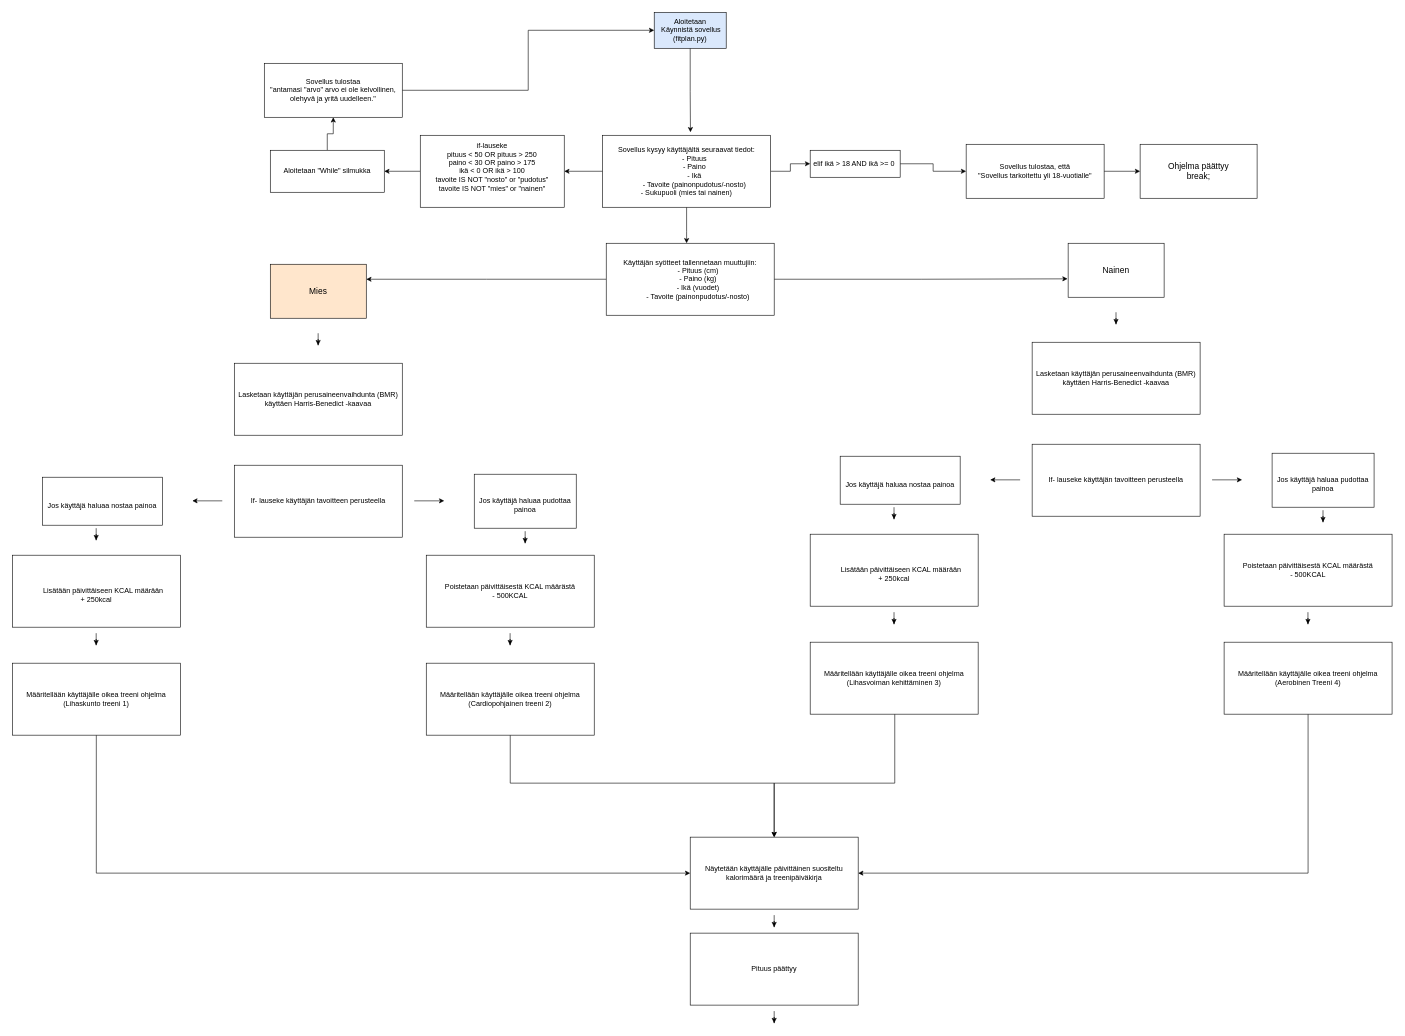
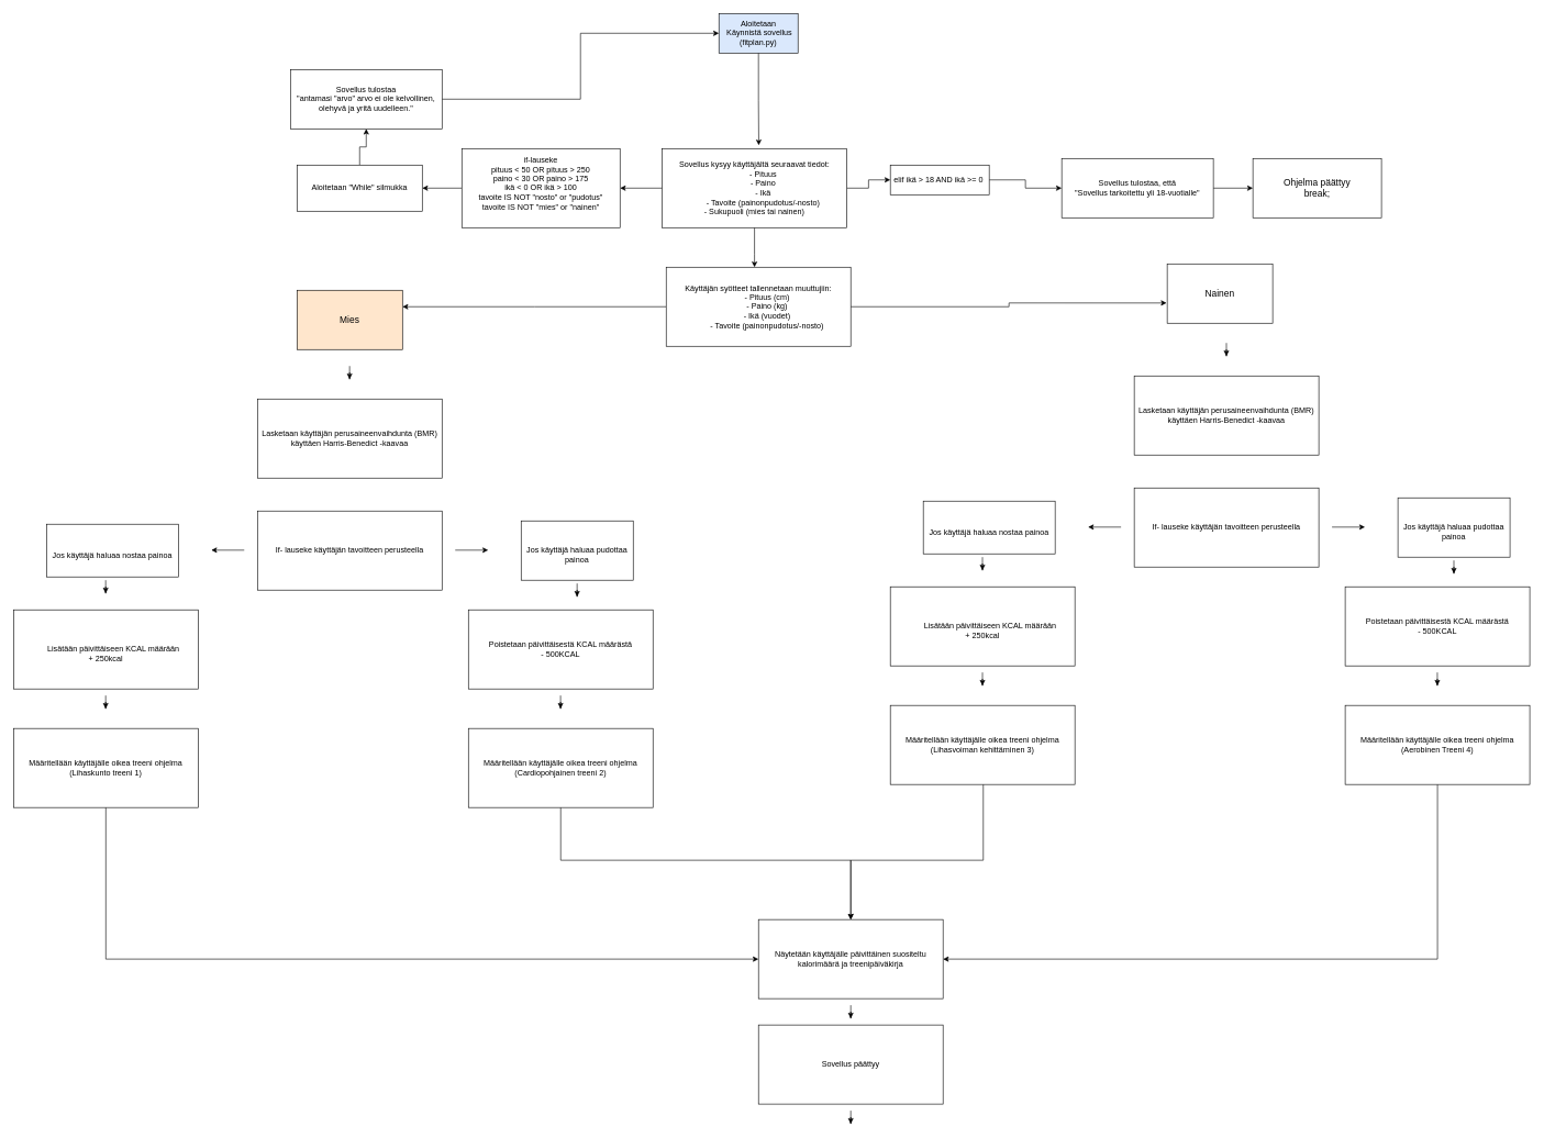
- <mxCell id="44" value="&lt;font style=&quot;font-size: 14px;&quot;&gt;Nainen&lt;/font&gt;" style="rounded=0;whiteSpace=wrap;html=1;" vertex="1" parent="1"><mxGeometry x="1780" y="405" width="160" height="90" as="geometry" /></mxCell>
+ <mxCell id="44" value="&lt;font style=&quot;font-size: 14px;&quot;&gt;Nainen&lt;/font&gt;" style="rounded=0;whiteSpace=wrap;html=1;" vertex="1" parent="1"><mxGeometry x="1770" y="400" width="160" height="90" as="geometry" /></mxCell>
- <mxCell id="15" value="&lt;span style=&quot;text-align: start;&quot;&gt;&lt;span dir=&quot;ltr&quot; class=&quot;ui-provider da bai baj bak bal bam ban bao bap baq bar bas bat bau bav baw bax bay baz bba bbb bbc bbd bbe bbf bbg bbh bbi bbj bbk bbl bbm bbn bbo bbp&quot;&gt;Pituus päättyy&lt;/span&gt;&lt;/span&gt;" style="rounded=0;whiteSpace=wrap;html=1;" parent="1" vertex="1"><mxGeometry x="1150" y="1555" width="280" height="120" as="geometry" /></mxCell>
+ <mxCell id="15" value="&lt;span style=&quot;text-align: start;&quot;&gt;&lt;span dir=&quot;ltr&quot; class=&quot;ui-provider da bai baj bak bal bam ban bao bap baq bar bas bat bau bav baw bax bay baz bba bbb bbc bbd bbe bbf bbg bbh bbi bbj bbk bbl bbm bbn bbo bbp&quot;&gt;Sovellus päättyy&lt;/span&gt;&lt;/span&gt;" style="rounded=0;whiteSpace=wrap;html=1;" parent="1" vertex="1"><mxGeometry x="1150" y="1555" width="280" height="120" as="geometry" /></mxCell>
